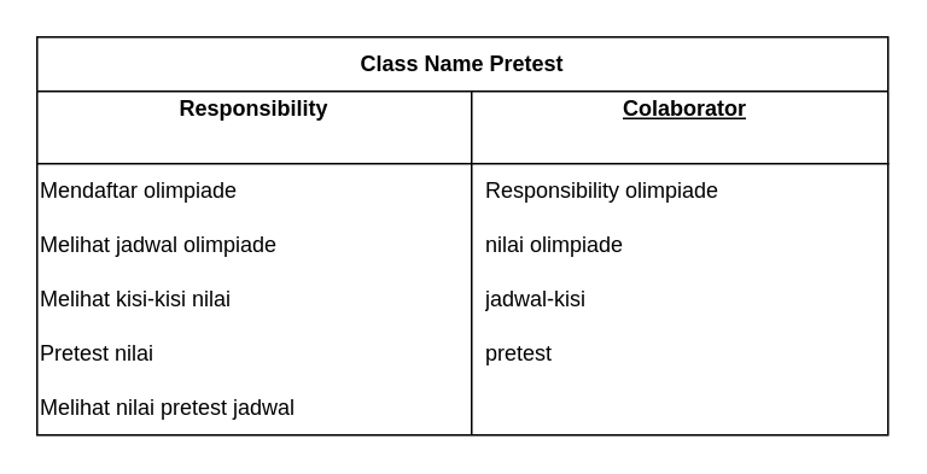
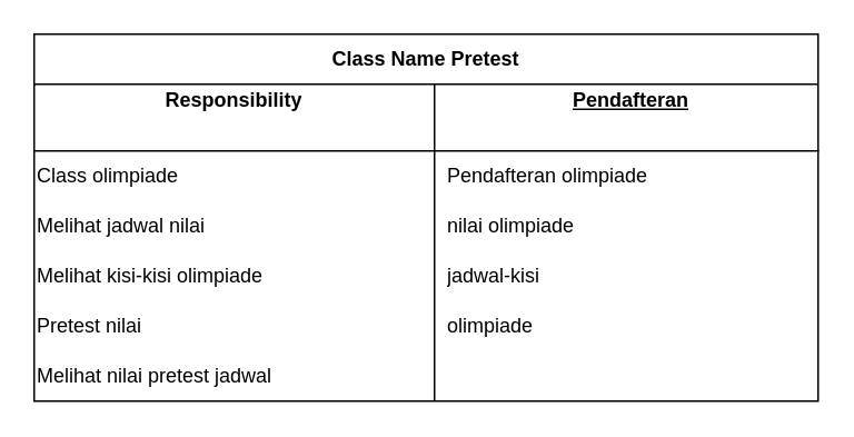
- <mxCell id="5" value="Colaborator" style="shape=partialRectangle;connectable=0;fillColor=none;top=0;left=0;bottom=0;right=0;align=center;spacingLeft=6;fontStyle=5;overflow=hidden;html=1;whiteSpace=wrap;" vertex="1" parent="3"><mxGeometry x="240" width="230" height="20" as="geometry"><mxRectangle width="230" height="20" as="alternateBounds" /></mxGeometry></mxCell>
+ <mxCell id="5" value="Pendafteran" style="shape=partialRectangle;connectable=0;fillColor=none;top=0;left=0;bottom=0;right=0;align=center;spacingLeft=6;fontStyle=5;overflow=hidden;html=1;whiteSpace=wrap;" vertex="1" parent="3"><mxGeometry x="240" width="230" height="20" as="geometry"><mxRectangle width="230" height="20" as="alternateBounds" /></mxGeometry></mxCell>
- <mxCell id="10" value="Mendaftar olimpiade" style="shape=partialRectangle;connectable=0;fillColor=none;top=0;left=0;bottom=0;right=0;editable=1;overflow=hidden;html=1;whiteSpace=wrap;align=left;" vertex="1" parent="9"><mxGeometry width="240" height="30" as="geometry"><mxRectangle width="240" height="30" as="alternateBounds" /></mxGeometry></mxCell>
+ <mxCell id="10" value="Class olimpiade" style="shape=partialRectangle;connectable=0;fillColor=none;top=0;left=0;bottom=0;right=0;editable=1;overflow=hidden;html=1;whiteSpace=wrap;align=left;" vertex="1" parent="9"><mxGeometry width="240" height="30" as="geometry"><mxRectangle width="240" height="30" as="alternateBounds" /></mxGeometry></mxCell>
- <mxCell id="11" value="Responsibility olimpiade" style="shape=partialRectangle;connectable=0;fillColor=none;top=0;left=0;bottom=0;right=0;align=left;spacingLeft=6;overflow=hidden;html=1;whiteSpace=wrap;" vertex="1" parent="9"><mxGeometry x="240" width="230" height="30" as="geometry"><mxRectangle width="230" height="30" as="alternateBounds" /></mxGeometry></mxCell>
+ <mxCell id="11" value="Pendafteran olimpiade" style="shape=partialRectangle;connectable=0;fillColor=none;top=0;left=0;bottom=0;right=0;align=left;spacingLeft=6;overflow=hidden;html=1;whiteSpace=wrap;" vertex="1" parent="9"><mxGeometry x="240" width="230" height="30" as="geometry"><mxRectangle width="230" height="30" as="alternateBounds" /></mxGeometry></mxCell>
- <mxCell id="13" value="Melihat jadwal olimpiade" style="shape=partialRectangle;connectable=0;fillColor=none;top=0;left=0;bottom=0;right=0;editable=1;overflow=hidden;html=1;whiteSpace=wrap;align=left;" vertex="1" parent="12"><mxGeometry width="240" height="30" as="geometry"><mxRectangle width="240" height="30" as="alternateBounds" /></mxGeometry></mxCell>
+ <mxCell id="13" value="Melihat jadwal nilai" style="shape=partialRectangle;connectable=0;fillColor=none;top=0;left=0;bottom=0;right=0;editable=1;overflow=hidden;html=1;whiteSpace=wrap;align=left;" vertex="1" parent="12"><mxGeometry width="240" height="30" as="geometry"><mxRectangle width="240" height="30" as="alternateBounds" /></mxGeometry></mxCell>
- <mxCell id="16" value="Melihat kisi-kisi nilai" style="shape=partialRectangle;connectable=0;fillColor=none;top=0;left=0;bottom=0;right=0;editable=1;overflow=hidden;html=1;whiteSpace=wrap;align=left;" vertex="1" parent="15"><mxGeometry width="240" height="30" as="geometry"><mxRectangle width="240" height="30" as="alternateBounds" /></mxGeometry></mxCell>
+ <mxCell id="16" value="Melihat kisi-kisi olimpiade" style="shape=partialRectangle;connectable=0;fillColor=none;top=0;left=0;bottom=0;right=0;editable=1;overflow=hidden;html=1;whiteSpace=wrap;align=left;" vertex="1" parent="15"><mxGeometry width="240" height="30" as="geometry"><mxRectangle width="240" height="30" as="alternateBounds" /></mxGeometry></mxCell>
- <mxCell id="20" value="pretest" style="shape=partialRectangle;connectable=0;fillColor=none;top=0;left=0;bottom=0;right=0;align=left;spacingLeft=6;overflow=hidden;html=1;whiteSpace=wrap;" vertex="1" parent="18"><mxGeometry x="240" width="230" height="30" as="geometry"><mxRectangle width="230" height="30" as="alternateBounds" /></mxGeometry></mxCell>
+ <mxCell id="20" value="olimpiade" style="shape=partialRectangle;connectable=0;fillColor=none;top=0;left=0;bottom=0;right=0;align=left;spacingLeft=6;overflow=hidden;html=1;whiteSpace=wrap;" vertex="1" parent="18"><mxGeometry x="240" width="230" height="30" as="geometry"><mxRectangle width="230" height="30" as="alternateBounds" /></mxGeometry></mxCell>
